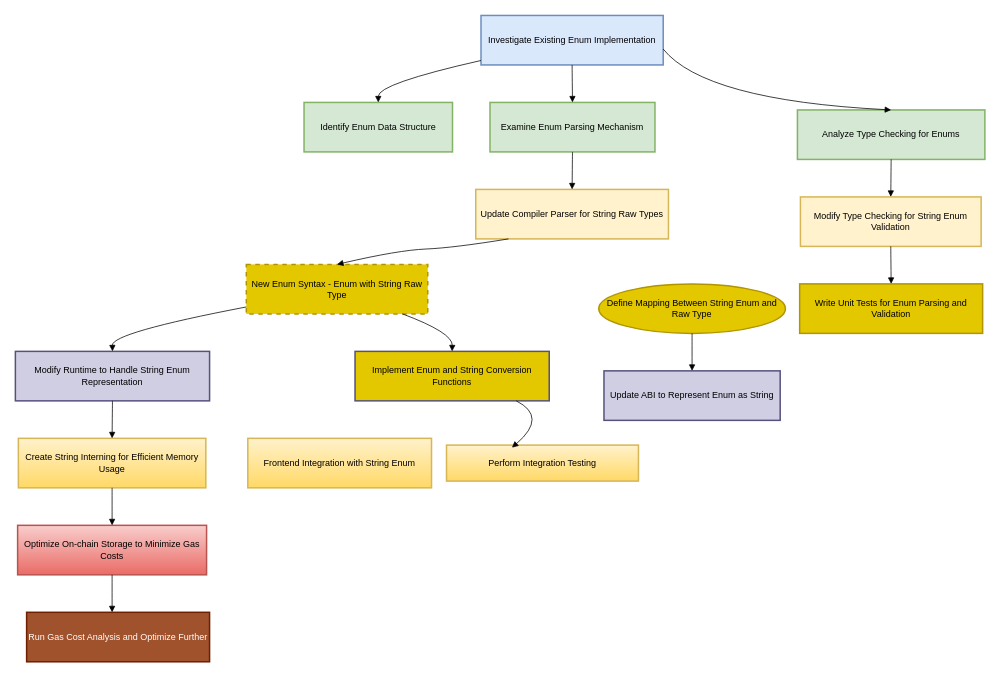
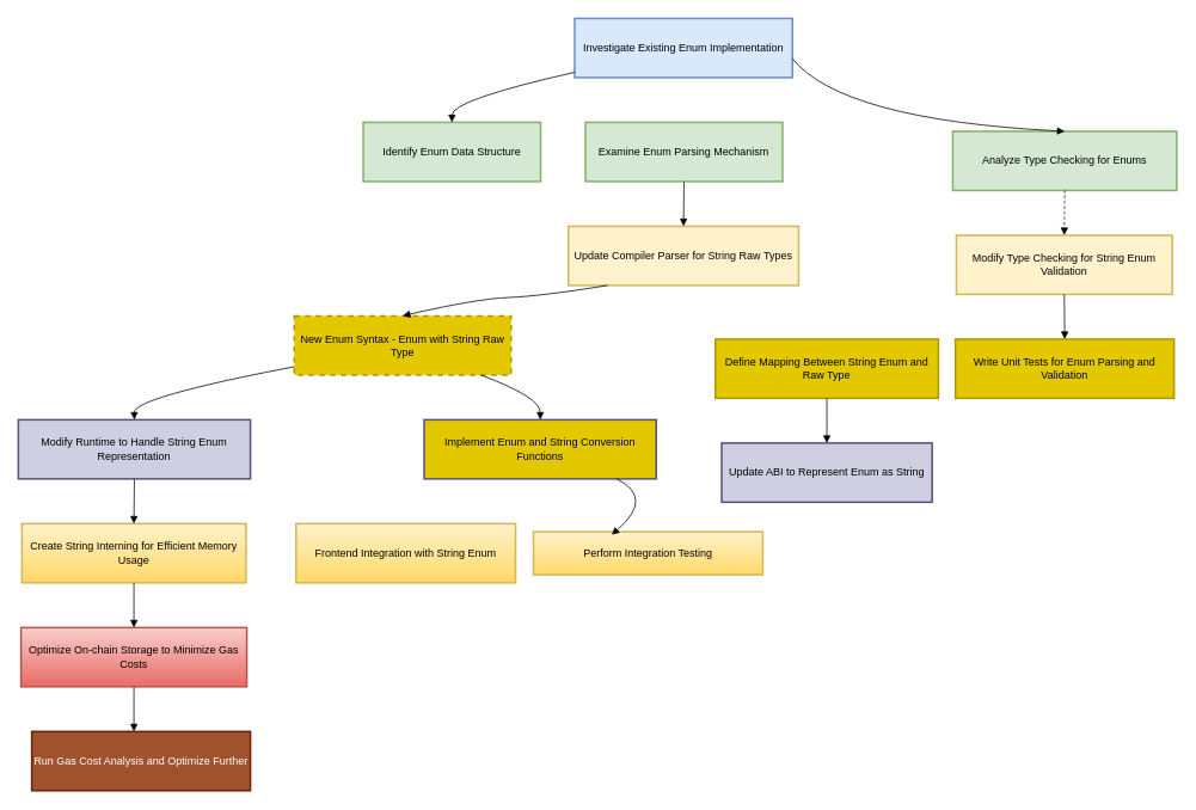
- <mxCell id="20" value="" style="curved=1;startArrow=none;endArrow=block;exitX=0.5;exitY=1;entryX=0.5;entryY=0;rounded=0;" edge="1" parent="1" source="2" target="4"><mxGeometry relative="1" as="geometry"><Array as="points" /></mxGeometry></mxCell>
- <mxCell id="23" value="" style="curved=1;startArrow=none;endArrow=block;exitX=0.5;exitY=1;entryX=0.5;entryY=0;rounded=0;" edge="1" parent="1" source="5" target="7"><mxGeometry relative="1" as="geometry"><Array as="points" /></mxGeometry></mxCell>
+ <mxCell id="23" value="" style="curved=1;startArrow=none;endArrow=block;exitX=0.5;exitY=1;entryX=0.5;entryY=0;rounded=0;dashed=1;" edge="1" parent="1" source="5" target="7"><mxGeometry relative="1" as="geometry"><Array as="points" /></mxGeometry></mxCell>
- <mxCell id="9" value="Define Mapping Between String Enum and Raw Type" style="ellipse;whiteSpace=wrap;strokeWidth=2;fillColor=#e3c800;fontColor=#000000;strokeColor=#B09500;" vertex="1" parent="1"><mxGeometry x="798" y="378" width="249" height="66" as="geometry" /></mxCell>
+ <mxCell id="9" value="Define Mapping Between String Enum and Raw Type" style="whiteSpace=wrap;strokeWidth=2;fillColor=#e3c800;fontColor=#000000;strokeColor=#B09500;" vertex="1" parent="1"><mxGeometry x="798" y="378" width="249" height="66" as="geometry" /></mxCell>
